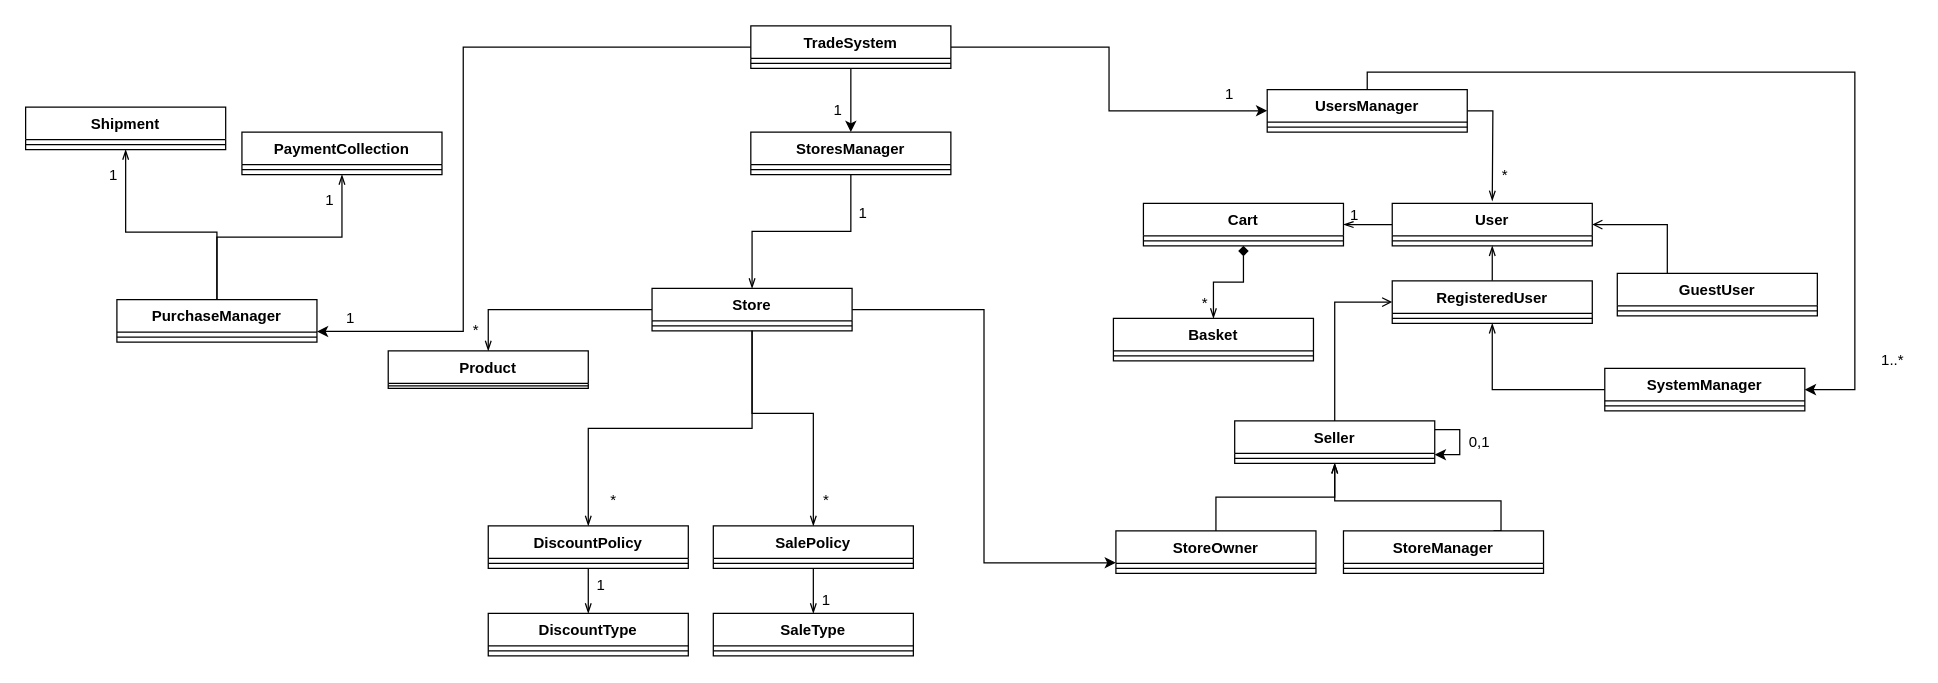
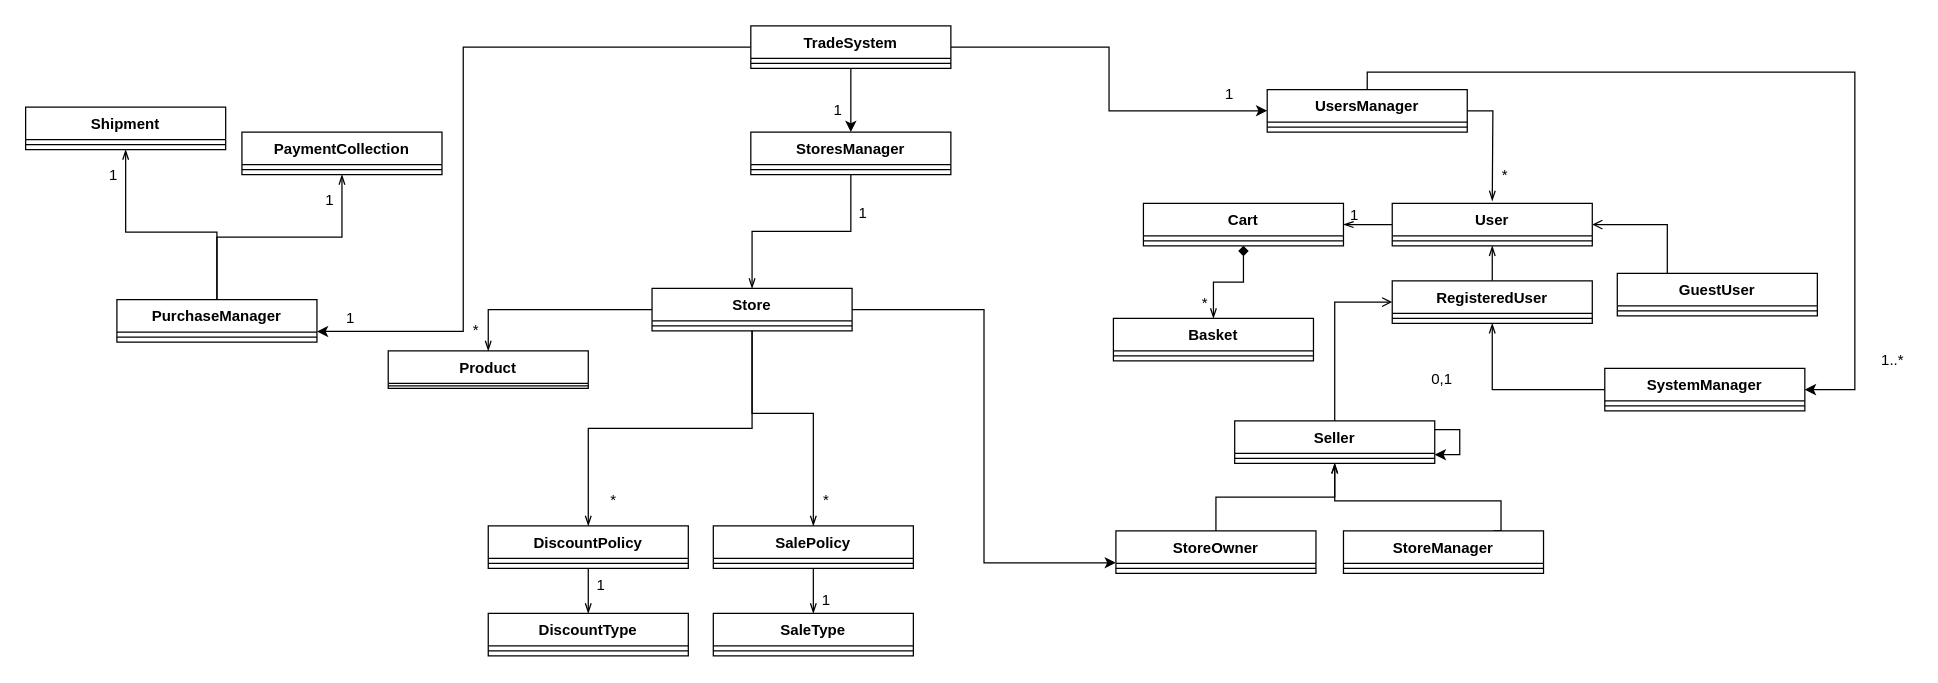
- <mxCell id="51" value="0,1" style="text;html=1;strokeColor=none;fillColor=none;align=center;verticalAlign=middle;whiteSpace=wrap;rounded=0;" parent="1" vertex="1"><mxGeometry x="1163" y="343" width="40" height="20" as="geometry" /></mxCell>
+ <mxCell id="51" value="0,1" style="text;html=1;strokeColor=none;fillColor=none;align=center;verticalAlign=middle;whiteSpace=wrap;rounded=0;" parent="1" vertex="1"><mxGeometry x="1133" y="293" width="40" height="20" as="geometry" /></mxCell>
